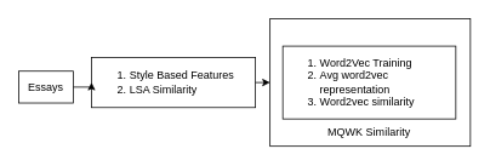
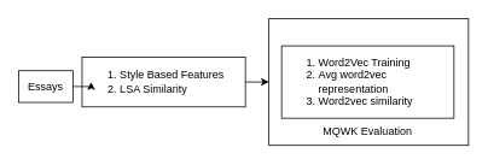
- <mxCell id="3" value="&lt;ol&gt;&lt;li&gt;Style Based Features&lt;/li&gt;&lt;li&gt;LSA Similarity&lt;/li&gt;&lt;/ol&gt;" style="rounded=0;whiteSpace=wrap;html=1;align=left;fillColor=none;" vertex="1" parent="1"><mxGeometry x="100" y="62.5" width="180" height="55" as="geometry" /></mxCell>
+ <mxCell id="3" value="&lt;ol&gt;&lt;li&gt;Style Based Features&lt;/li&gt;&lt;li&gt;LSA Similarity&lt;/li&gt;&lt;/ol&gt;" style="rounded=0;whiteSpace=wrap;html=1;align=left;fillColor=none;" vertex="1" parent="1"><mxGeometry x="90" y="62.5" width="180" height="55" as="geometry" /></mxCell>
- <mxCell id="6" value="MQWK Similarity" style="text;html=1;strokeColor=none;fillColor=none;align=center;verticalAlign=middle;whiteSpace=wrap;rounded=0;" vertex="1" parent="1"><mxGeometry x="310" y="135" width="190" height="20" as="geometry" /></mxCell>
+ <mxCell id="6" value="MQWK Evaluation" style="text;html=1;strokeColor=none;fillColor=none;align=center;verticalAlign=middle;whiteSpace=wrap;rounded=0;" vertex="1" parent="1"><mxGeometry x="310" y="135" width="190" height="20" as="geometry" /></mxCell>
